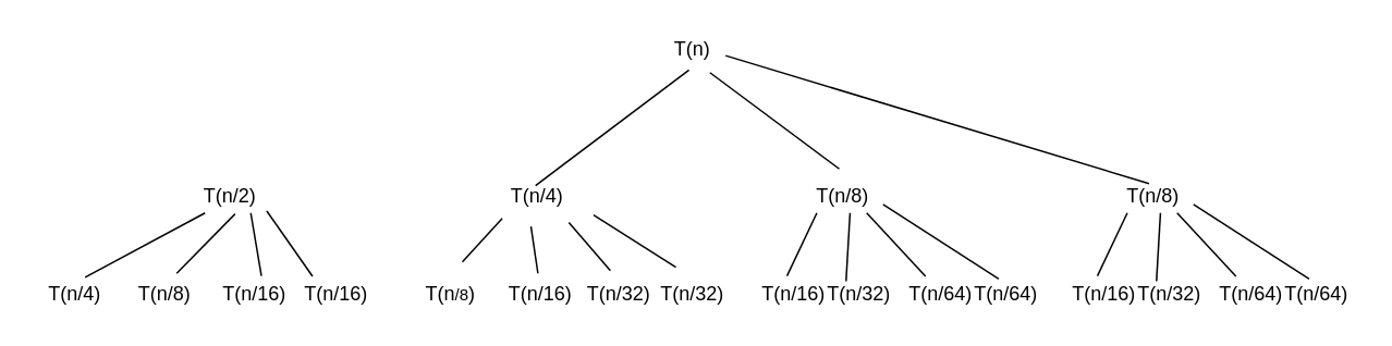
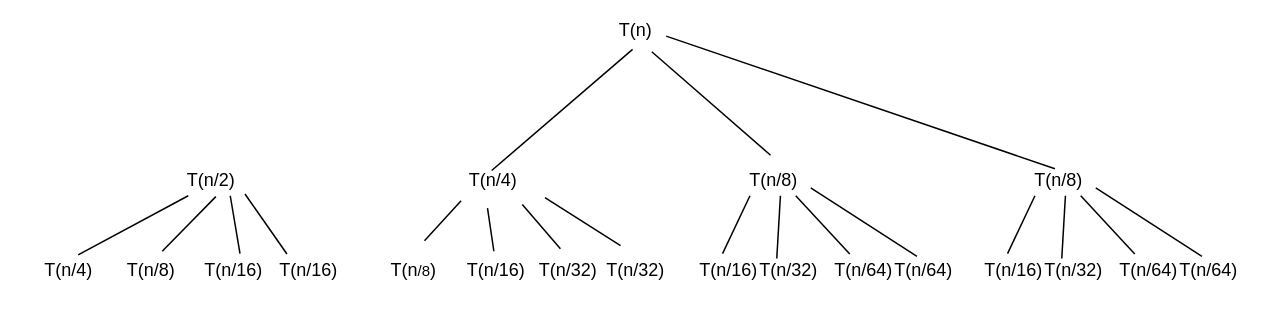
- <mxCell id="2" value="T(n)" style="text;html=1;align=center;verticalAlign=middle;resizable=0;points=[];autosize=1;" vertex="1" parent="1"><mxGeometry x="402.5" y="20" width="40" height="20" as="geometry" /></mxCell>
+ <mxCell id="2" value="T(n)" style="text;html=1;align=center;verticalAlign=middle;resizable=0;points=[];autosize=1;" vertex="1" parent="1"><mxGeometry x="402.5" y="10" width="40" height="20" as="geometry" /></mxCell>
